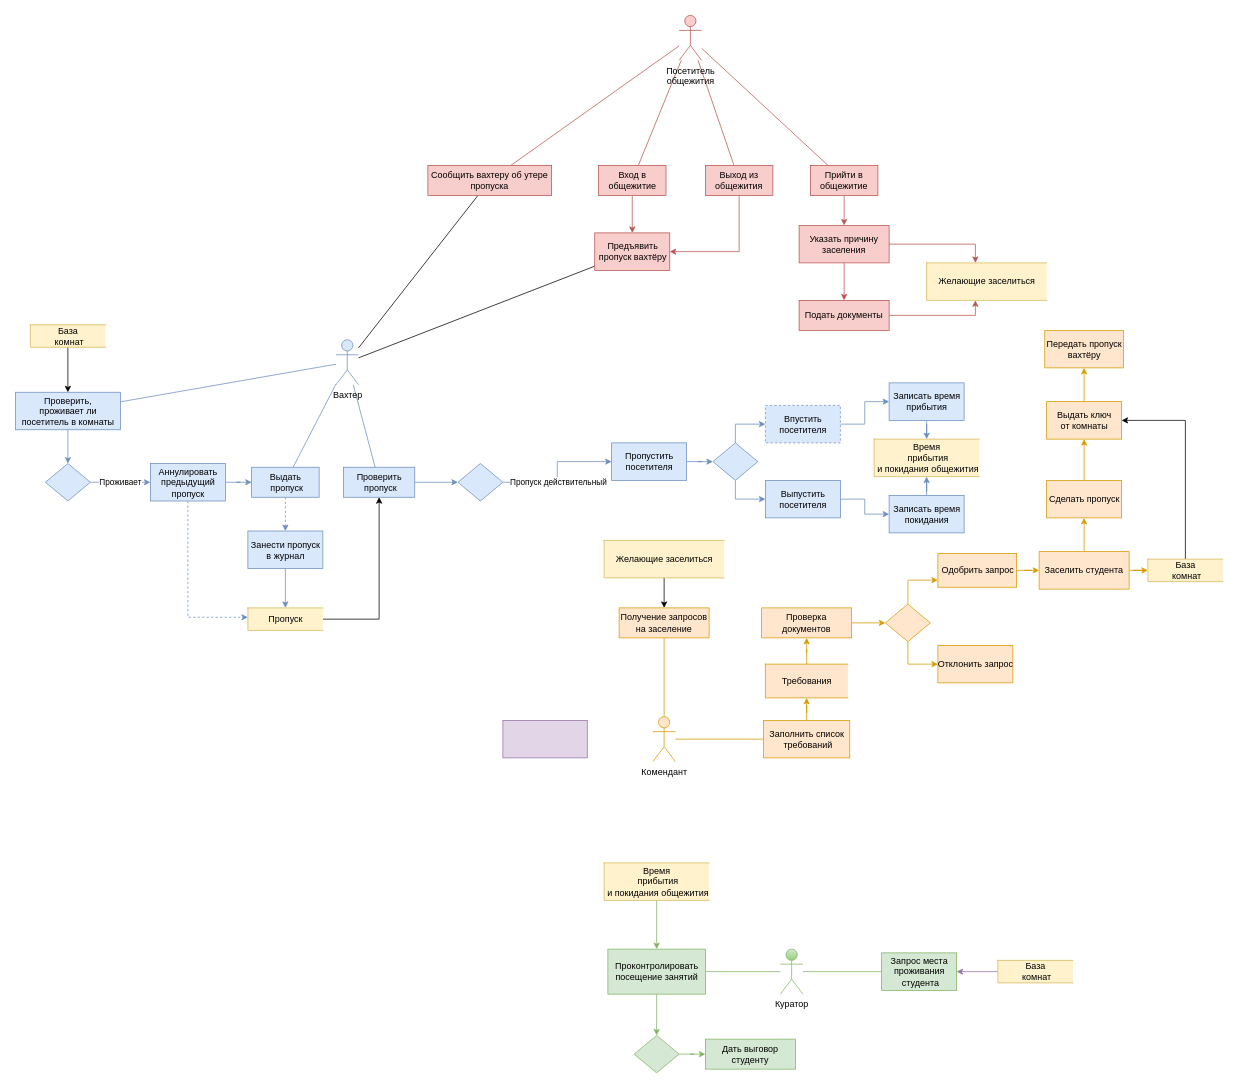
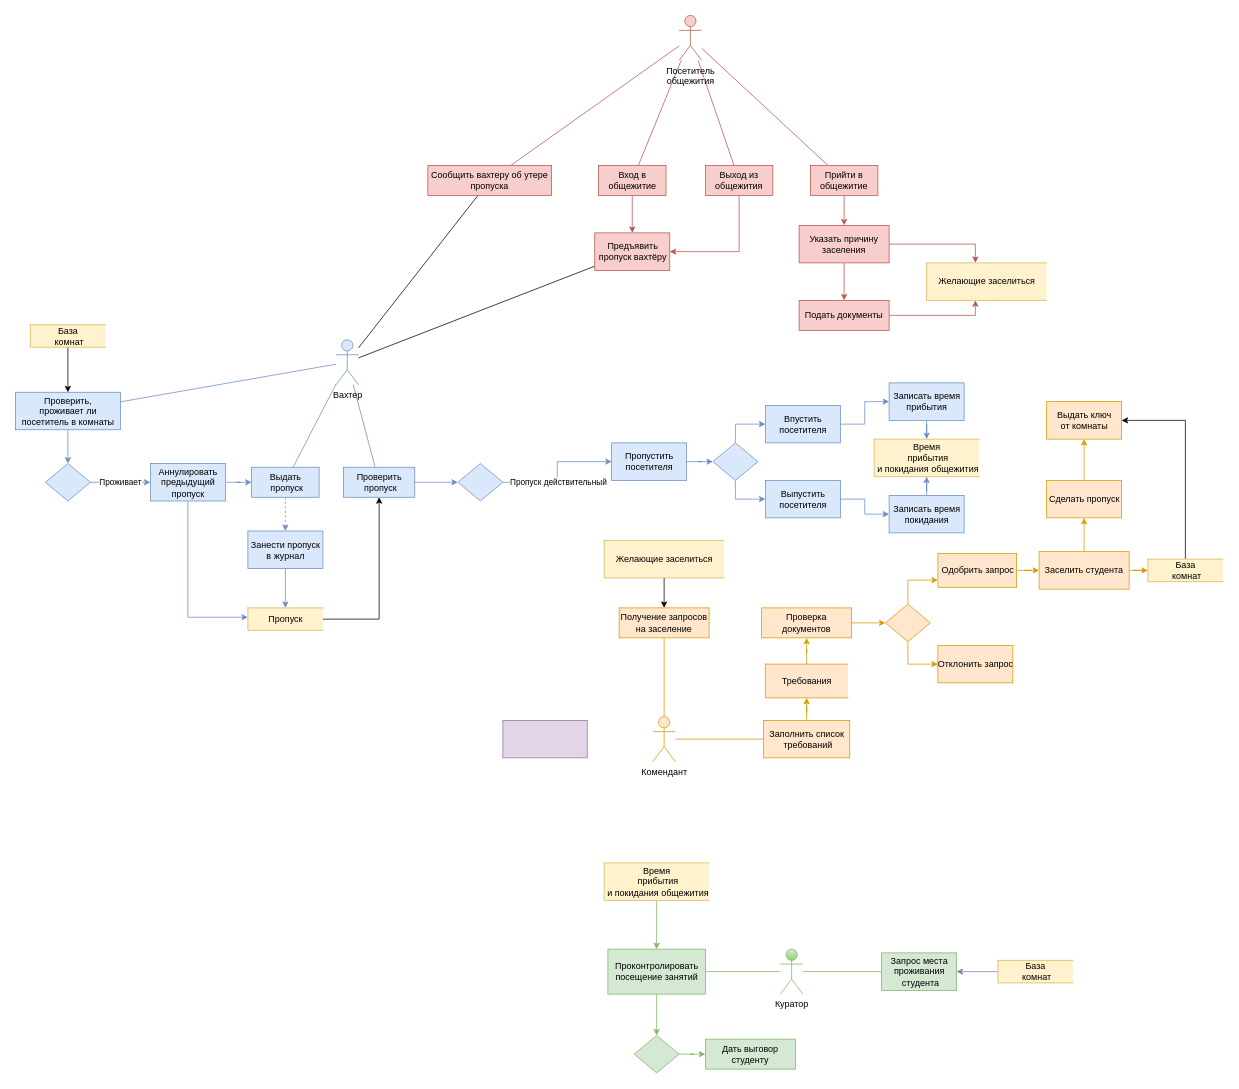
- <mxCell id="67" value="Передать пропуск&lt;br&gt;вахтёру" style="html=1;dashed=0;whitespace=wrap;fillColor=#ffe6cc;strokeColor=#d79b00;" parent="1" vertex="1"><mxGeometry x="1392.5" y="440" width="105" height="50" as="geometry" /></mxCell>
- <mxCell id="103" style="edgeStyle=orthogonalEdgeStyle;rounded=0;orthogonalLoop=1;jettySize=auto;html=1;endArrow=classic;endFill=1;fillColor=#ffe6cc;strokeColor=#d79b00;" parent="1" source="104" target="67" edge="1"><mxGeometry relative="1" as="geometry" /></mxCell>
- <mxCell id="84" value="Впустить&lt;br&gt;посетителя" style="html=1;dashed=1;whitespace=wrap;fillColor=#dae8fc;strokeColor=#6c8ebf;" parent="1" vertex="1"><mxGeometry x="1020" y="540" width="100" height="50" as="geometry" /></mxCell>
+ <mxCell id="84" value="Впустить&lt;br&gt;посетителя" style="html=1;dashed=0;whitespace=wrap;fillColor=#dae8fc;strokeColor=#6c8ebf;" parent="1" vertex="1"><mxGeometry x="1020" y="540" width="100" height="50" as="geometry" /></mxCell>
- <mxCell id="99" style="edgeStyle=orthogonalEdgeStyle;rounded=0;orthogonalLoop=1;jettySize=auto;html=1;endArrow=classic;endFill=1;fillColor=#dae8fc;strokeColor=#6c8ebf;dashed=1;" parent="1" source="100" target="20" edge="1"><mxGeometry relative="1" as="geometry"><Array as="points"><mxPoint x="250" y="822.5" /></Array></mxGeometry></mxCell>
+ <mxCell id="99" style="edgeStyle=orthogonalEdgeStyle;rounded=0;orthogonalLoop=1;jettySize=auto;html=1;endArrow=classic;endFill=1;fillColor=#dae8fc;strokeColor=#6c8ebf;" parent="1" source="100" target="20" edge="1"><mxGeometry relative="1" as="geometry"><Array as="points"><mxPoint x="250" y="822.5" /></Array></mxGeometry></mxCell>
